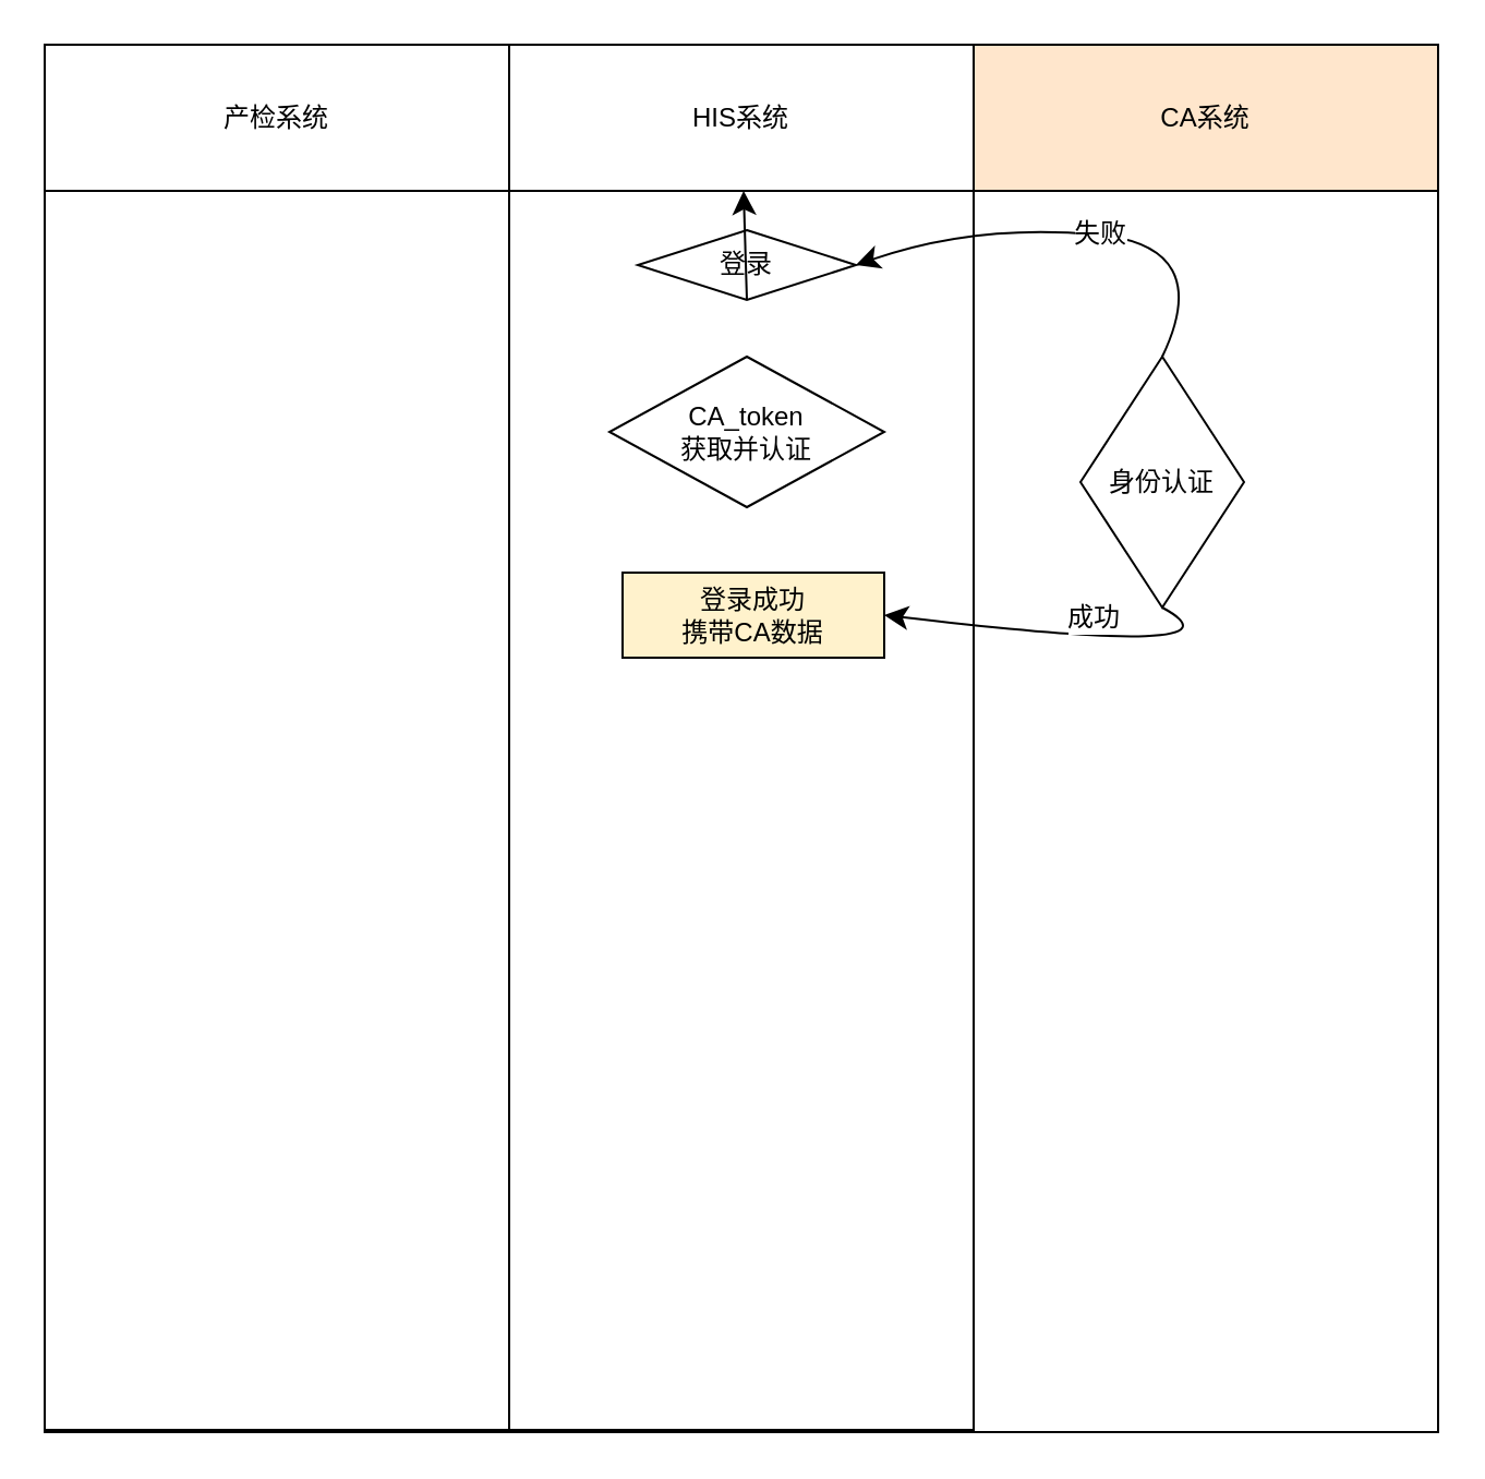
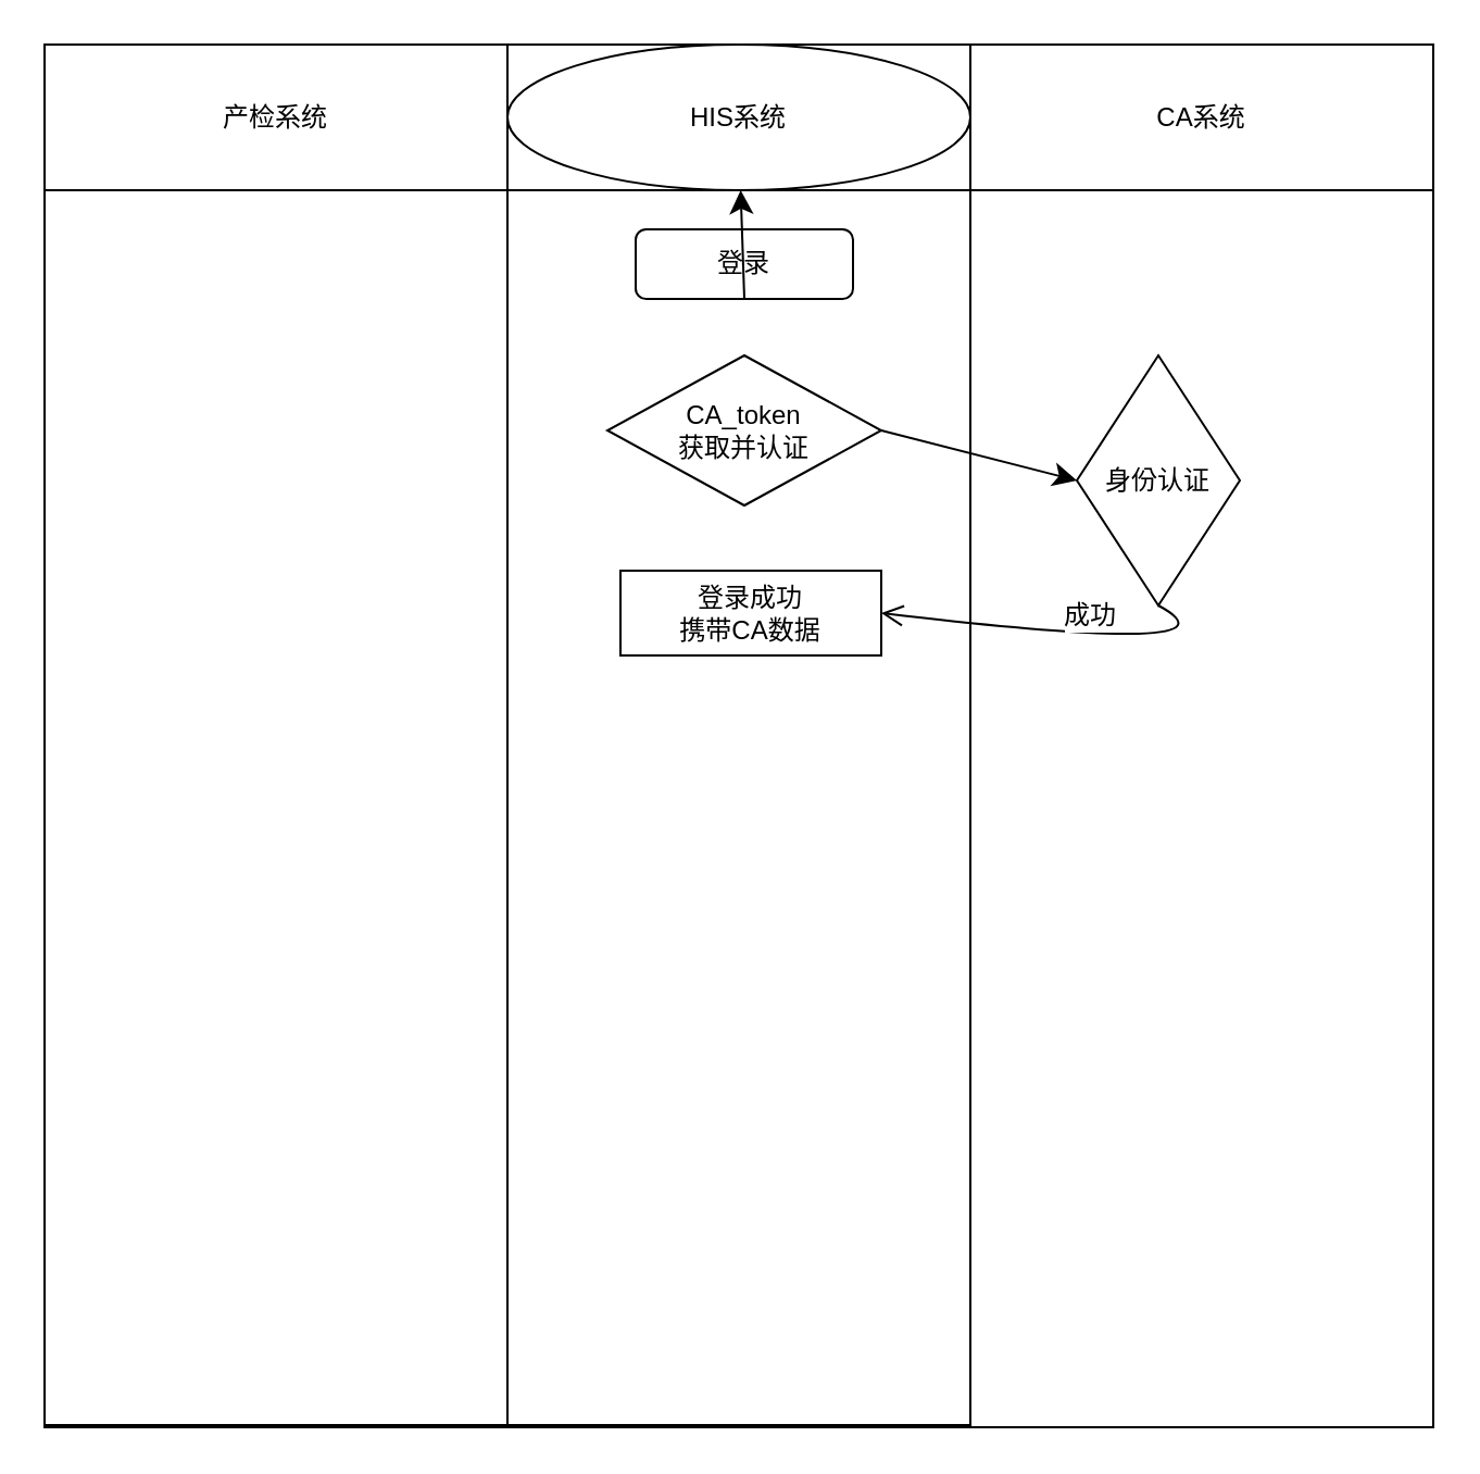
- <mxCell id="5" value="HIS系统" style="rounded=0;whiteSpace=wrap;html=1;" vertex="1" parent="1"><mxGeometry x="233" y="20" width="213" height="67" as="geometry" /></mxCell>
+ <mxCell id="5" value="HIS系统" style="ellipse;whiteSpace=wrap;html=1;" vertex="1" parent="1"><mxGeometry x="233" y="20" width="213" height="67" as="geometry" /></mxCell>
- <mxCell id="6" value="CA系统" style="rounded=0;whiteSpace=wrap;html=1;fillColor=#ffe6cc;" vertex="1" parent="1"><mxGeometry x="446" y="20" width="213" height="67" as="geometry" /></mxCell>
+ <mxCell id="6" value="CA系统" style="rounded=0;whiteSpace=wrap;html=1;" vertex="1" parent="1"><mxGeometry x="446" y="20" width="213" height="67" as="geometry" /></mxCell>
- <mxCell id="16" value="" style="endArrow=classic;html=1;rounded=0;fontSize=12;startSize=8;endSize=8;curved=1;exitX=0.5;exitY=0;exitDx=0;exitDy=0;entryX=1;entryY=0.5;entryDx=0;entryDy=0;" edge="1" parent="1" source="11" target="9"><mxGeometry width="50" height="50" relative="1" as="geometry"><mxPoint x="-93" y="222" as="sourcePoint" /><mxPoint x="-43" y="172" as="targetPoint" /><Array as="points"><mxPoint x="557" y="112" /><mxPoint x="447" y="102" /></Array></mxGeometry></mxCell>
- <mxCell id="17" value="失败" style="edgeLabel;html=1;align=center;verticalAlign=middle;resizable=0;points=[];fontSize=12;" vertex="1" connectable="0" parent="16"><mxGeometry x="-0.024" y="-1" relative="1" as="geometry"><mxPoint as="offset" /></mxGeometry></mxCell>
- <mxCell id="9" value="登录" style="rhombus;whiteSpace=wrap;html=1;" vertex="1" parent="1"><mxGeometry x="292" y="105" width="100" height="32" as="geometry" /></mxCell>
+ <mxCell id="9" value="登录" style="rounded=1;whiteSpace=wrap;html=1;" vertex="1" parent="1"><mxGeometry x="292" y="105" width="100" height="32" as="geometry" /></mxCell>
+ <mxCell id="13" value="" style="edgeStyle=none;orthogonalLoop=1;jettySize=auto;html=1;rounded=0;fontSize=12;startSize=8;endSize=8;curved=1;entryX=0;entryY=0.5;entryDx=0;entryDy=0;exitX=1;exitY=0.5;exitDx=0;exitDy=0;" edge="1" parent="1" source="10" target="11"><mxGeometry width="140" relative="1" as="geometry"><mxPoint x="352" y="378" as="sourcePoint" /><mxPoint x="492" y="378" as="targetPoint" /><Array as="points" /></mxGeometry></mxCell>
- <mxCell id="12" value="登录成功&lt;div&gt;携带CA数据&lt;/div&gt;" style="rounded=0;whiteSpace=wrap;html=1;fillColor=#fff2cc;" vertex="1" parent="1"><mxGeometry x="285" y="262" width="120" height="39" as="geometry" /></mxCell>
+ <mxCell id="12" value="登录成功&lt;div&gt;携带CA数据&lt;/div&gt;" style="rounded=0;whiteSpace=wrap;html=1;" vertex="1" parent="1"><mxGeometry x="285" y="262" width="120" height="39" as="geometry" /></mxCell>
- <mxCell id="14" value="" style="endArrow=classic;html=1;rounded=0;fontSize=12;startSize=8;endSize=8;curved=1;entryX=1;entryY=0.5;entryDx=0;entryDy=0;exitX=0.5;exitY=1;exitDx=0;exitDy=0;" edge="1" parent="1" source="11" target="12"><mxGeometry width="50" height="50" relative="1" as="geometry"><mxPoint x="827" y="322" as="sourcePoint" /><mxPoint x="877" y="272" as="targetPoint" /><Array as="points"><mxPoint x="577" y="302" /></Array></mxGeometry></mxCell>
+ <mxCell id="14" value="" style="endArrow=open;html=1;rounded=0;fontSize=12;startSize=8;endSize=8;curved=1;entryX=1;entryY=0.5;entryDx=0;entryDy=0;exitX=0.5;exitY=1;exitDx=0;exitDy=0;" edge="1" parent="1" source="11" target="12"><mxGeometry width="50" height="50" relative="1" as="geometry"><mxPoint x="827" y="322" as="sourcePoint" /><mxPoint x="877" y="272" as="targetPoint" /><Array as="points"><mxPoint x="577" y="302" /></Array></mxGeometry></mxCell>
